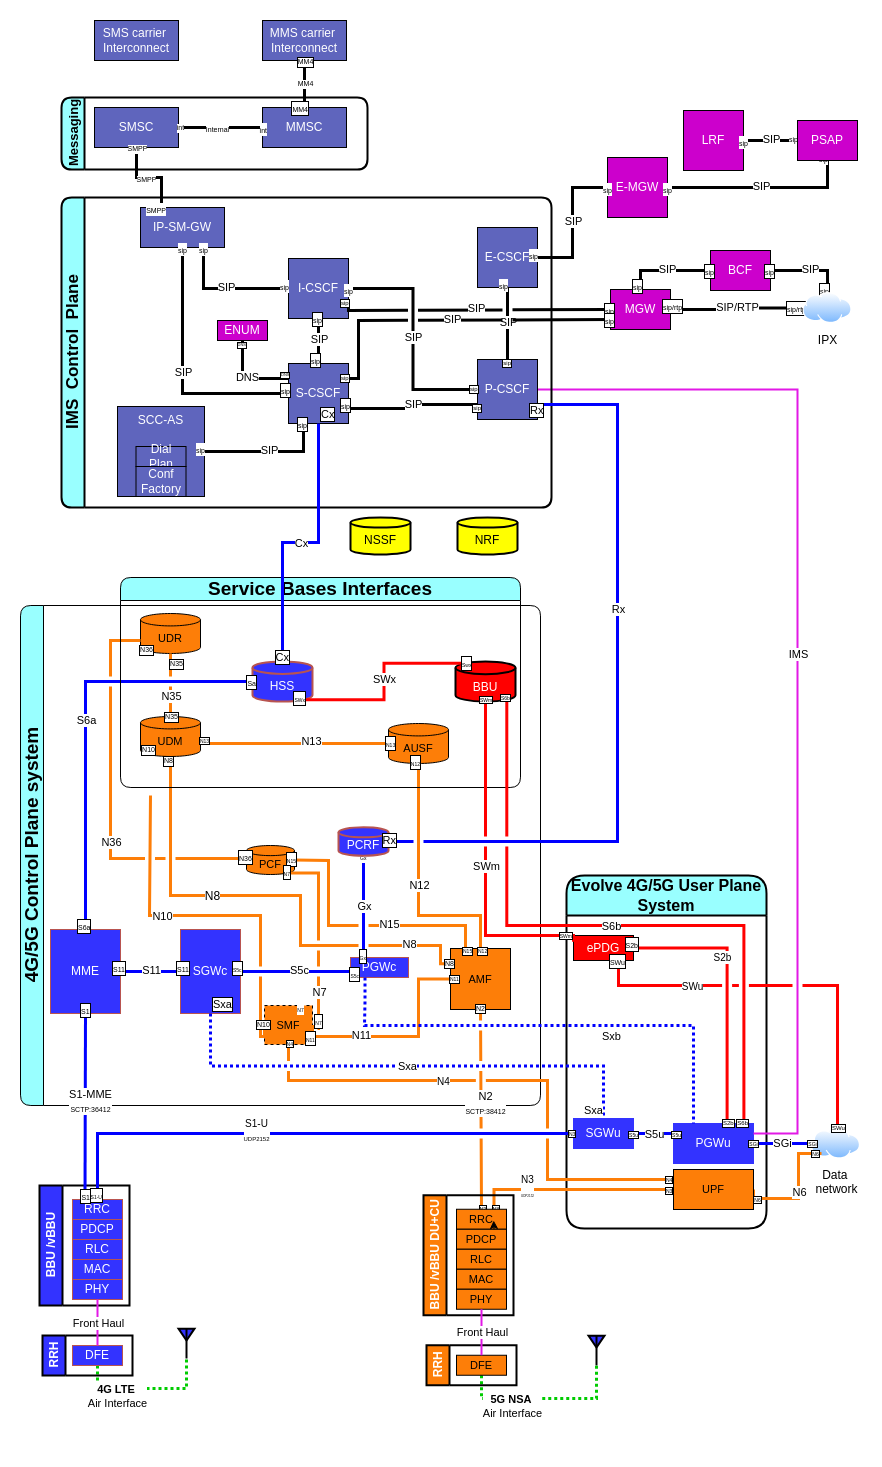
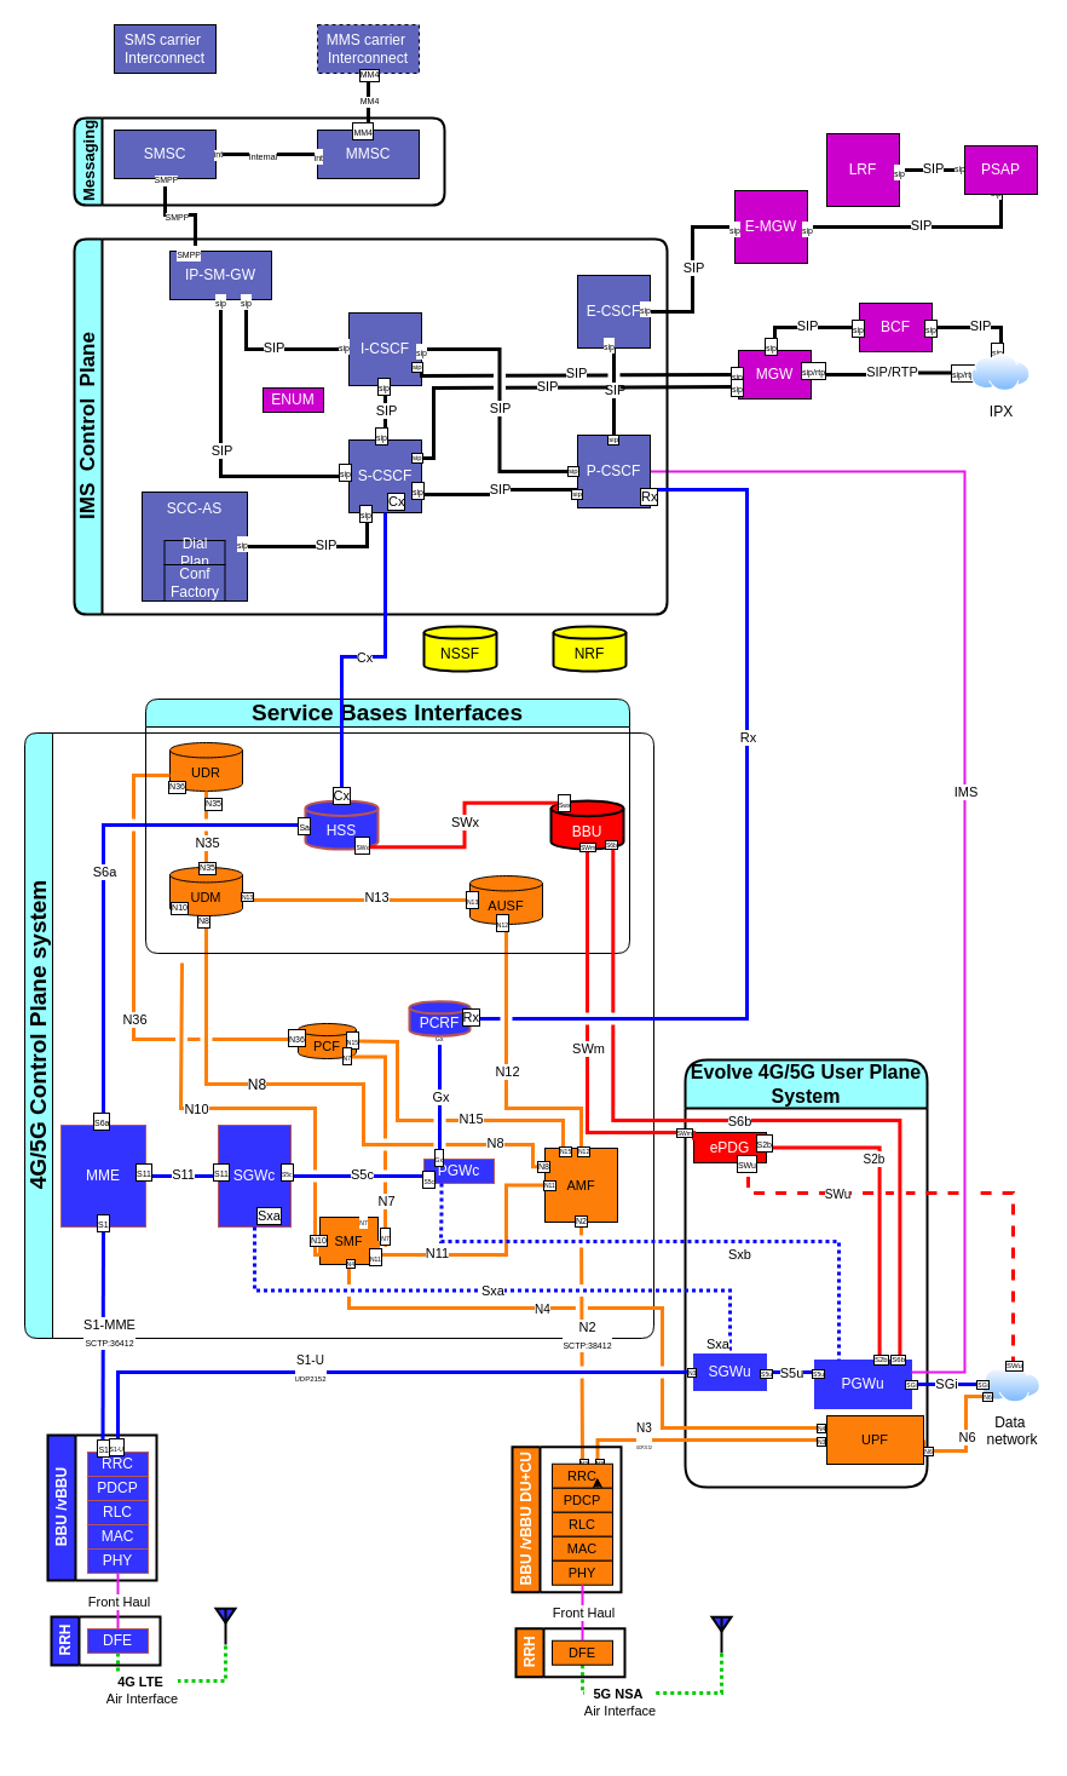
- <mxCell id="238" value="MMS carrier&amp;nbsp;&lt;br&gt;Interconnect" style="rounded=0;whiteSpace=wrap;html=1;fillColor=#5F65BD;fontColor=#FFFFFF;" parent="1" vertex="1"><mxGeometry x="262" y="20" width="84" height="40" as="geometry" /></mxCell>
+ <mxCell id="238" value="MMS carrier&amp;nbsp;&lt;br&gt;Interconnect" style="rounded=0;whiteSpace=wrap;html=1;fillColor=#5F65BD;fontColor=#FFFFFF;dashed=1;" parent="1" vertex="1"><mxGeometry x="262" y="20" width="84" height="40" as="geometry" /></mxCell>
- <mxCell id="161" value="" style="endArrow=none;html=1;rounded=0;strokeColor=#000000;strokeWidth=3;jumpStyle=gap;endFill=0;entryX=0.5;entryY=1;entryDx=0;entryDy=0;edgeStyle=orthogonalEdgeStyle;exitX=0;exitY=0.25;exitDx=0;exitDy=0;labelBorderColor=default;" parent="123" source="125" target="154" edge="1"><mxGeometry relative="1" as="geometry"><mxPoint x="226" y="173" as="sourcePoint" /><mxPoint x="152.0" y="60" as="targetPoint" /></mxGeometry></mxCell>
- <mxCell id="162" value="DNS" style="edgeLabel;resizable=0;html=1;align=center;verticalAlign=middle;fillStyle=solid;strokeWidth=2;fillColor=#99FFFF;" parent="161" connectable="0" vertex="1"><mxGeometry relative="1" as="geometry"><mxPoint y="-2" as="offset" /></mxGeometry></mxCell>
- <mxCell id="163" value="&lt;span style=&quot;font-size: 4px;&quot;&gt;DNS&lt;/span&gt;" style="edgeLabel;resizable=0;html=1;align=left;verticalAlign=bottom;fillStyle=solid;strokeWidth=2;fillColor=#99FFFF;labelBorderColor=default;fontSize=4;" parent="161" connectable="0" vertex="1"><mxGeometry x="-1" relative="1" as="geometry"><mxPoint x="-10" y="2" as="offset" /></mxGeometry></mxCell>
- <mxCell id="164" value="&lt;span style=&quot;font-size: 4px;&quot;&gt;DNS&lt;/span&gt;" style="edgeLabel;resizable=0;html=1;align=right;verticalAlign=bottom;fillStyle=solid;strokeWidth=2;fillColor=#99FFFF;labelBorderColor=default;fontSize=4;" parent="161" connectable="0" vertex="1"><mxGeometry x="1" relative="1" as="geometry"><mxPoint x="5" y="10" as="offset" /></mxGeometry></mxCell>
- <mxCell id="3" value="SMF" style="rounded=0;whiteSpace=wrap;html=1;fillColor=#fd7e08;strokeColor=#000000;fontColor=default;fontSize=11;labelBackgroundColor=#FD7E08;endArrow=none;strokeWidth=1;endFill=0;fillStyle=solid;dashed=1;" parent="2" vertex="1"><mxGeometry x="244" y="400" width="48" height="39" as="geometry" /></mxCell>
+ <mxCell id="3" value="SMF" style="rounded=0;whiteSpace=wrap;html=1;fillColor=#fd7e08;strokeColor=#000000;fontColor=default;fontSize=11;labelBackgroundColor=#FD7E08;endArrow=none;strokeWidth=1;endFill=0;fillStyle=solid;" parent="2" vertex="1"><mxGeometry x="244" y="400" width="48" height="39" as="geometry" /></mxCell>
- <mxCell id="193" value="" style="endArrow=none;html=1;rounded=0;strokeColor=#ff0000;strokeWidth=3;jumpStyle=gap;endFill=0;edgeStyle=orthogonalEdgeStyle;startArrow=none;startFill=0;exitX=0.5;exitY=0;exitDx=0;exitDy=0;startSize=23;" parent="1" source="93" target="88" edge="1"><mxGeometry relative="1" as="geometry"><mxPoint x="950.357" y="1055" as="sourcePoint" /><mxPoint x="920" y="865" as="targetPoint" /><Array as="points"><mxPoint x="837" y="1128" /><mxPoint x="837" y="985" /><mxPoint x="618" y="985" /></Array></mxGeometry></mxCell>
+ <mxCell id="193" value="" style="endArrow=none;html=1;rounded=0;strokeColor=#ff0000;strokeWidth=3;jumpStyle=gap;endFill=0;edgeStyle=orthogonalEdgeStyle;startArrow=none;startFill=0;exitX=0.5;exitY=0;exitDx=0;exitDy=0;startSize=23;dashed=1;" parent="1" source="93" target="88" edge="1"><mxGeometry relative="1" as="geometry"><mxPoint x="950.357" y="1055" as="sourcePoint" /><mxPoint x="920" y="865" as="targetPoint" /><Array as="points"><mxPoint x="837" y="1128" /><mxPoint x="837" y="985" /><mxPoint x="618" y="985" /></Array></mxGeometry></mxCell>
- <mxCell id="252" value="UPF" style="rounded=0;whiteSpace=wrap;html=1;points=[[0,0,0,0,0],[0,0.25,0,0,0],[0,0.5,0,0,0],[0,0.75,0,0,0],[0,1,0,0,0],[0.25,0,0,0,0],[0.25,1,0,0,0],[0.33,0,0,0,0],[0.5,0,0,0,0],[0.5,1,0,0,0],[0.67,0,0,0,0],[0.75,0,0,0,0],[0.75,1,0,0,0],[1,0,0,0,0],[1,0.25,0,0,0],[1,0.5,0,0,0],[1,0.75,0,0,0],[1,1,0,0,0]];strokeColor=#000000;fillColor=#fd7e08;fontColor=default;gradientColor=#FD7E08;fontSize=11;labelBackgroundColor=#FD7E08;endArrow=none;strokeWidth=1;endFill=0;fillStyle=solid;" parent="251" vertex="1"><mxGeometry x="673" y="1169" width="80" height="40" as="geometry" /></mxCell>
+ <mxCell id="252" value="UPF" style="rounded=0;whiteSpace=wrap;html=1;points=[[0,0,0,0,0],[0,0.25,0,0,0],[0,0.5,0,0,0],[0,0.75,0,0,0],[0,1,0,0,0],[0.25,0,0,0,0],[0.25,1,0,0,0],[0.33,0,0,0,0],[0.5,0,0,0,0],[0.5,1,0,0,0],[0.67,0,0,0,0],[0.75,0,0,0,0],[0.75,1,0,0,0],[1,0,0,0,0],[1,0.25,0,0,0],[1,0.5,0,0,0],[1,0.75,0,0,0],[1,1,0,0,0]];strokeColor=#000000;fillColor=#fd7e08;fontColor=default;gradientColor=#FD7E08;fontSize=11;labelBackgroundColor=#FD7E08;endArrow=none;strokeWidth=1;endFill=0;fillStyle=solid;" parent="251" vertex="1"><mxGeometry x="683" y="1169" width="80" height="40" as="geometry" /></mxCell>
